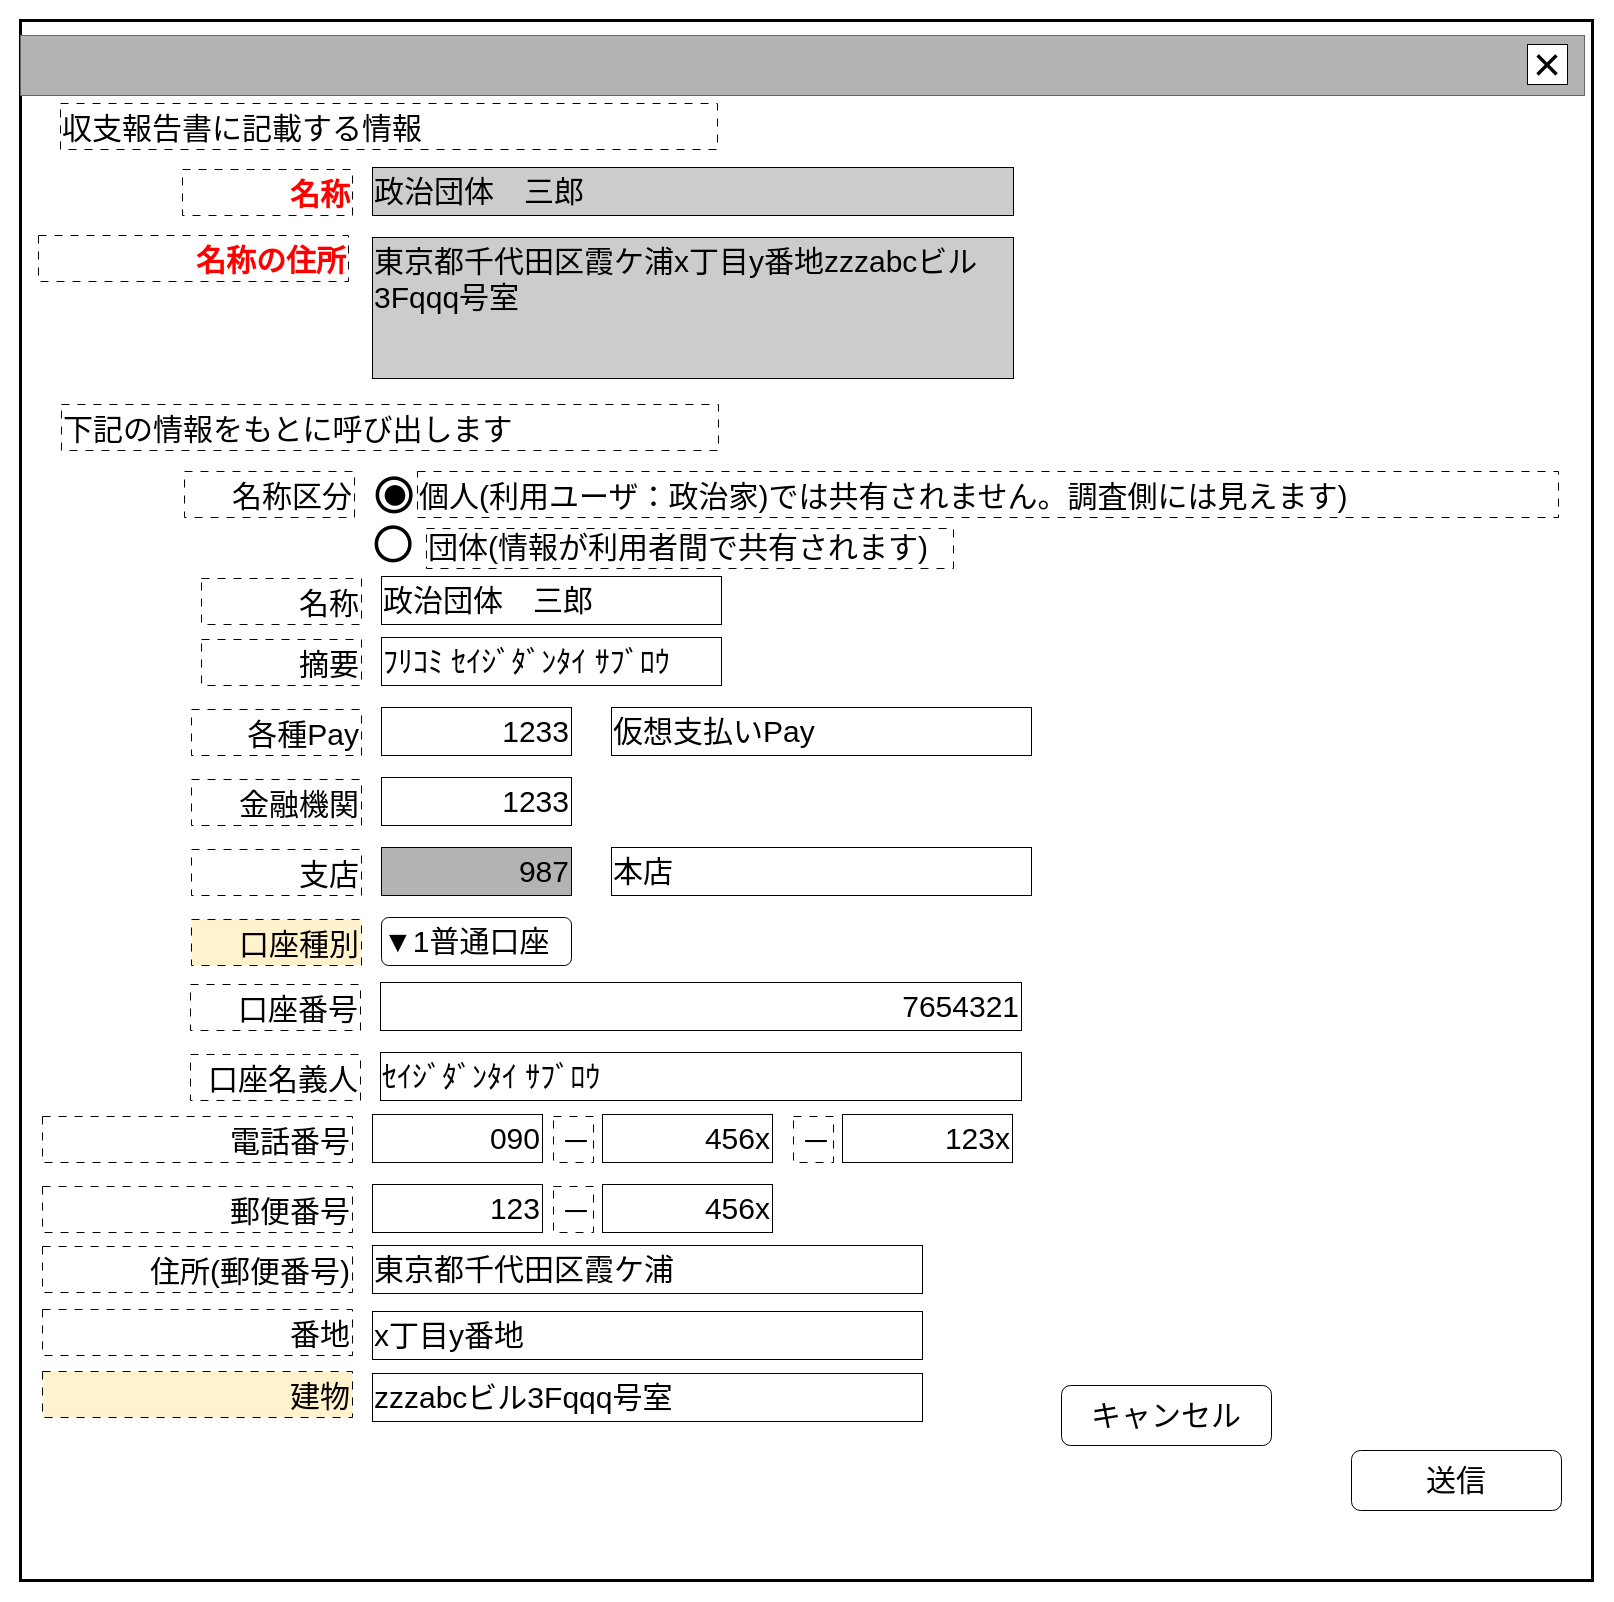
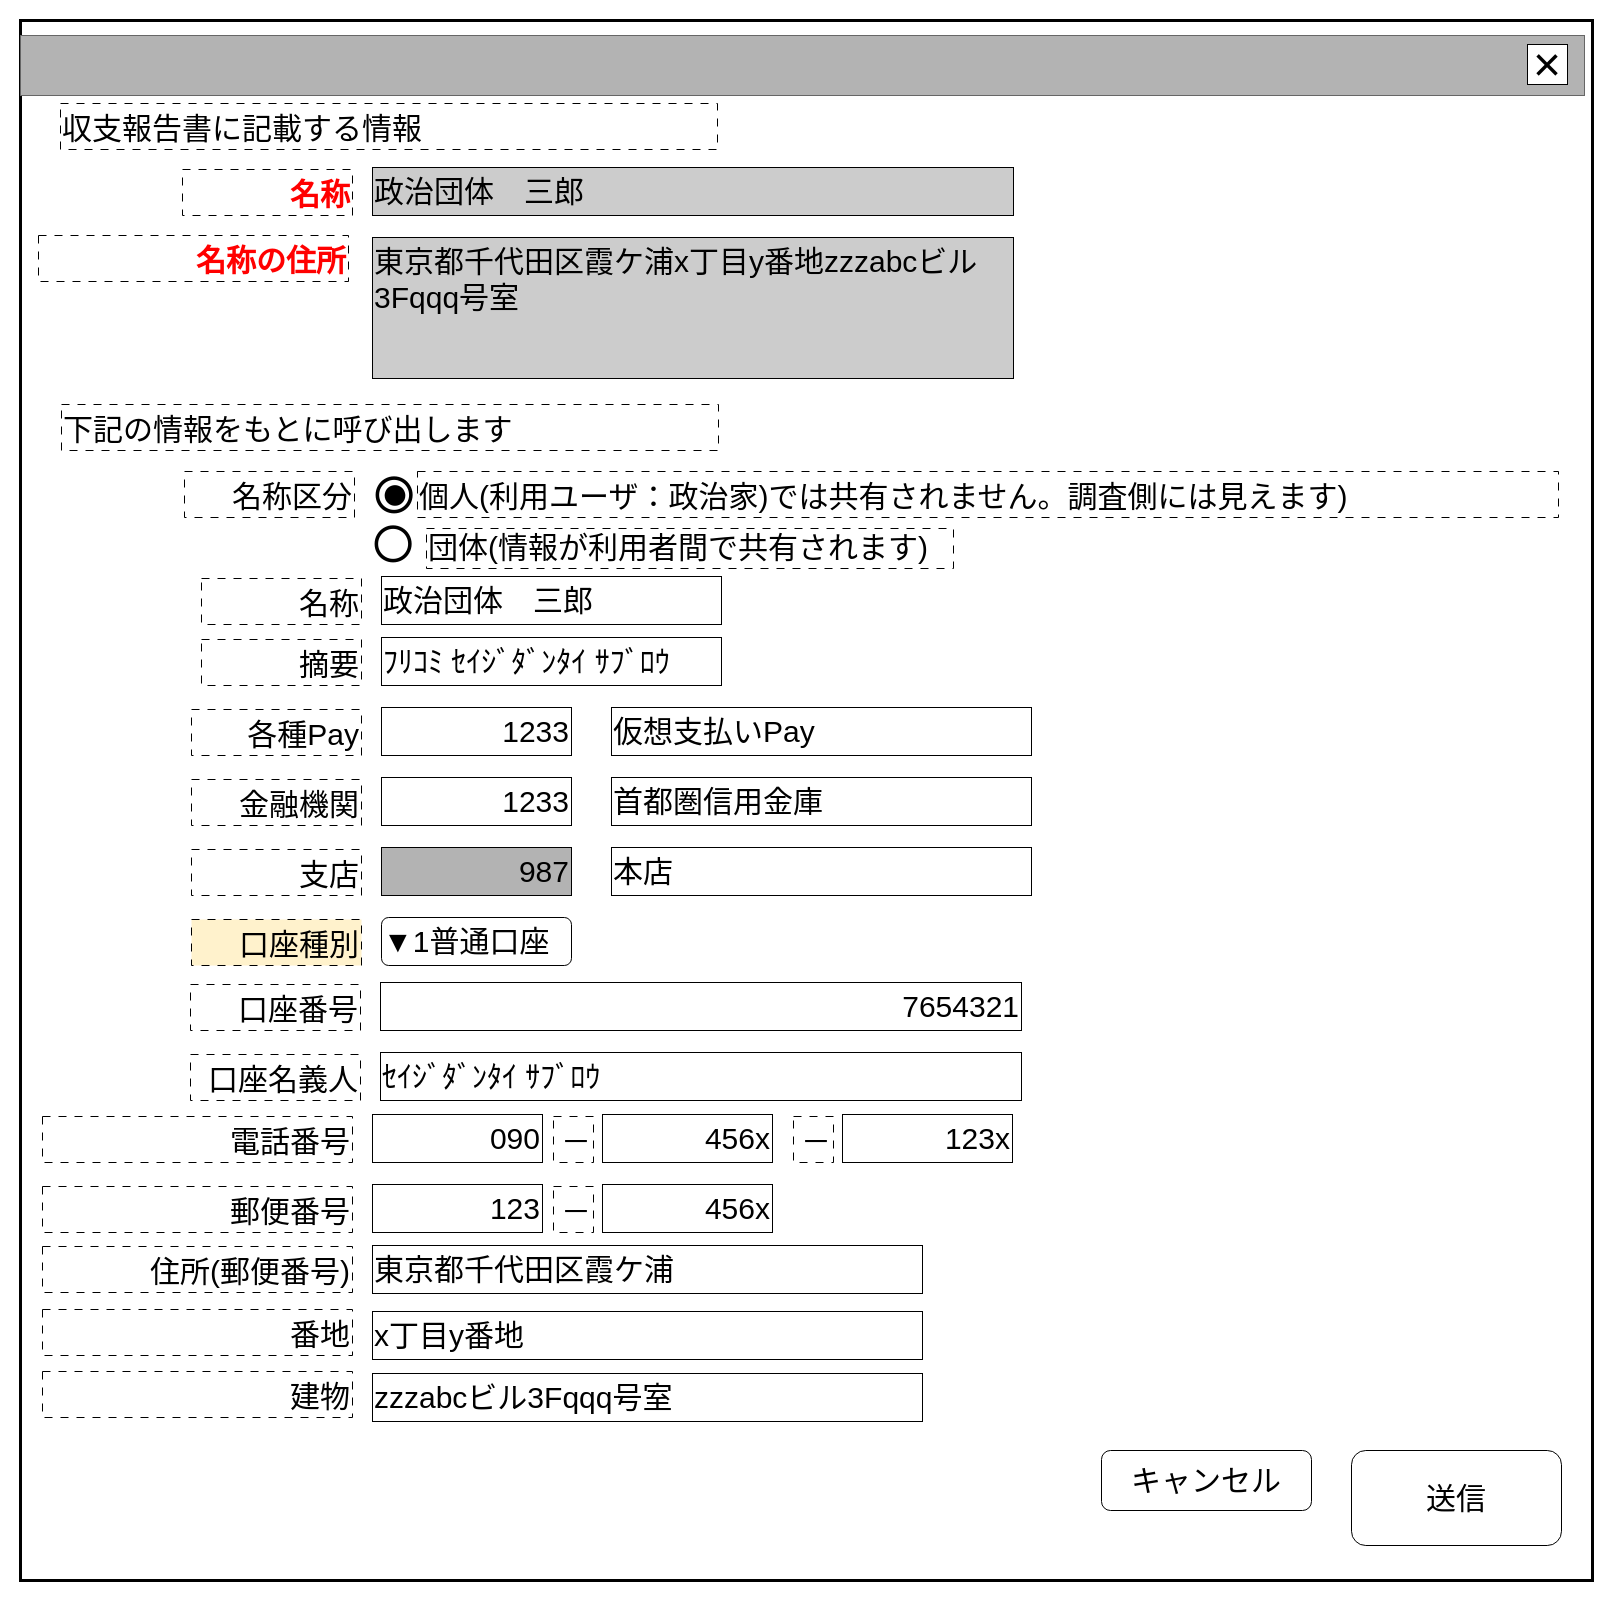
+ <mxCell id="26" value="&lt;span style=&quot;font-size: 30px;&quot;&gt;首都圏信用金庫&lt;/span&gt;" style="rounded=0;whiteSpace=wrap;html=1;align=left;" parent="19" vertex="1"><mxGeometry x="611" y="777" width="420" height="48" as="geometry" /></mxCell>
- <mxCell id="42" value="&lt;span style=&quot;font-size: 30px;&quot;&gt;建物&lt;/span&gt;" style="rounded=0;whiteSpace=wrap;html=1;align=right;dashed=1;dashPattern=8 8;verticalAlign=bottom;fillColor=#fff2cc;" parent="19" vertex="1"><mxGeometry x="42" y="1371" width="310" height="46" as="geometry" /></mxCell>
+ <mxCell id="42" value="&lt;span style=&quot;font-size: 30px;&quot;&gt;建物&lt;/span&gt;" style="rounded=0;whiteSpace=wrap;html=1;align=right;dashed=1;dashPattern=8 8;verticalAlign=bottom;" parent="19" vertex="1"><mxGeometry x="42" y="1371" width="310" height="46" as="geometry" /></mxCell>
- <mxCell id="21" value="&lt;span style=&quot;font-size: 30px;&quot;&gt;キャンセル&lt;/span&gt;" style="rounded=1;whiteSpace=wrap;html=1;" parent="19" vertex="1"><mxGeometry x="1061" y="1385" width="210" height="60" as="geometry" /></mxCell>
+ <mxCell id="21" value="&lt;span style=&quot;font-size: 30px;&quot;&gt;キャンセル&lt;/span&gt;" style="rounded=1;whiteSpace=wrap;html=1;" parent="19" vertex="1"><mxGeometry x="1101" y="1450" width="210" height="60" as="geometry" /></mxCell>
- <mxCell id="20" value="&lt;span style=&quot;font-size: 30px;&quot;&gt;送信&lt;/span&gt;" style="rounded=1;whiteSpace=wrap;html=1;" parent="19" vertex="1"><mxGeometry x="1351" y="1450" width="210" height="60" as="geometry" /></mxCell>
+ <mxCell id="20" value="&lt;span style=&quot;font-size: 30px;&quot;&gt;送信&lt;/span&gt;" style="rounded=1;whiteSpace=wrap;html=1;" parent="19" vertex="1"><mxGeometry x="1351" y="1450" width="210" height="95" as="geometry" /></mxCell>
